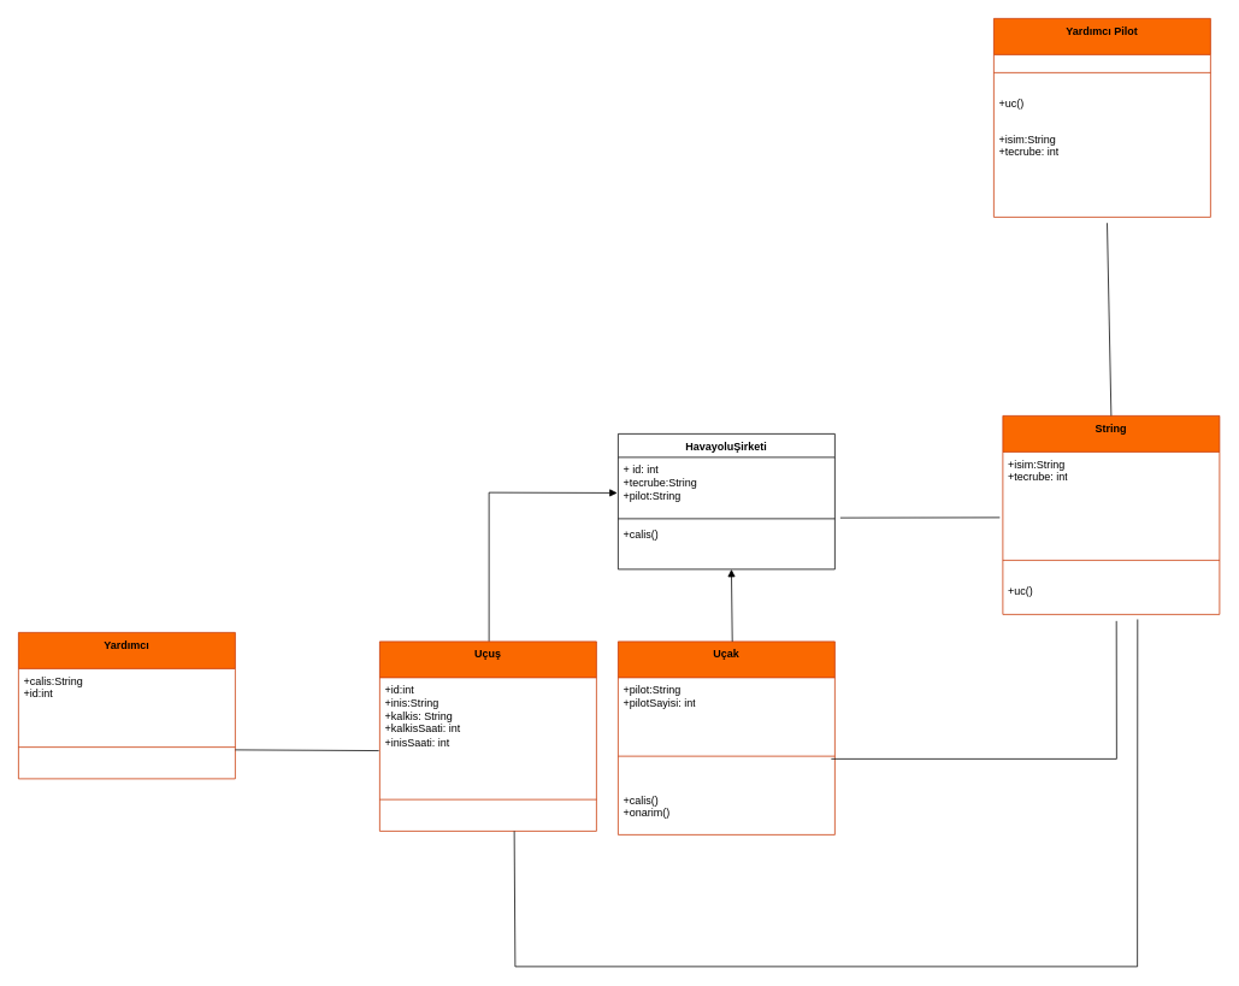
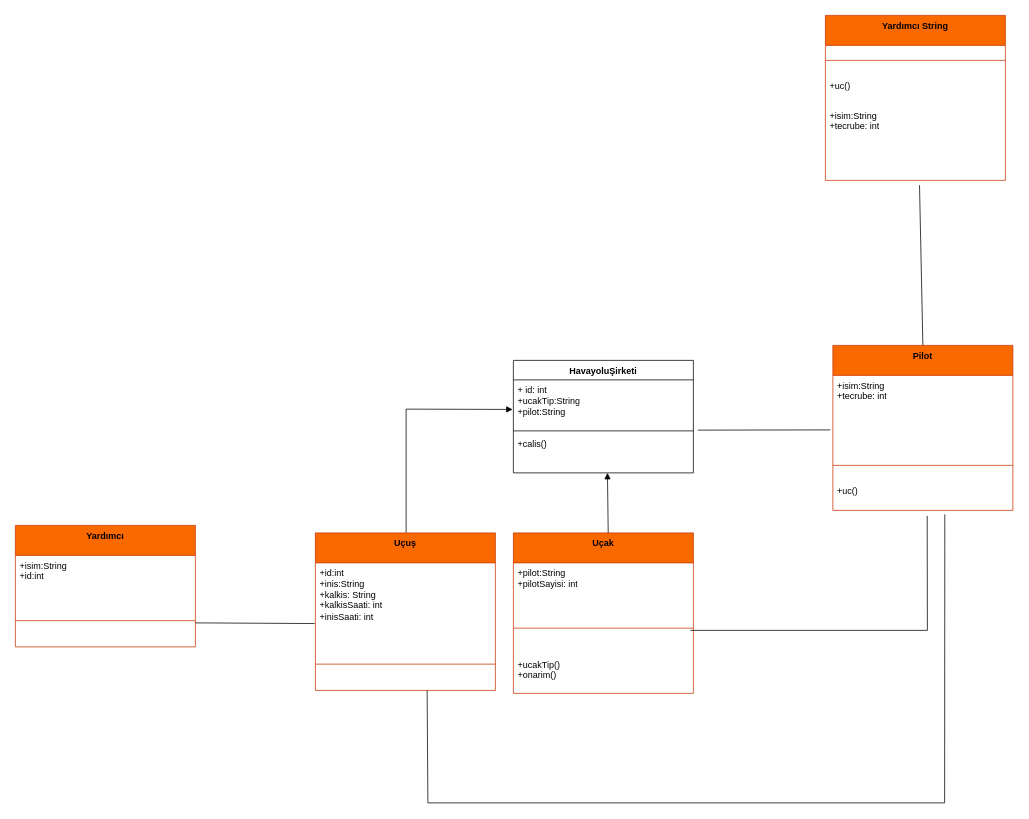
- <mxCell id="21" value="Yardımcı Pilot" style="swimlane;fontStyle=1;align=center;verticalAlign=top;childLayout=stackLayout;horizontal=1;startSize=40;horizontalStack=0;resizeParent=1;resizeParentMax=0;resizeLast=0;collapsible=1;marginBottom=0;whiteSpace=wrap;html=1;fillColor=#fa6800;strokeColor=#C73500;fontColor=#000000;" vertex="1" parent="1"><mxGeometry x="1100" y="20" width="240" height="220" as="geometry" /></mxCell>
+ <mxCell id="21" value="Yardımcı String" style="swimlane;fontStyle=1;align=center;verticalAlign=top;childLayout=stackLayout;horizontal=1;startSize=40;horizontalStack=0;resizeParent=1;resizeParentMax=0;resizeLast=0;collapsible=1;marginBottom=0;whiteSpace=wrap;html=1;fillColor=#fa6800;strokeColor=#C73500;fontColor=#000000;" vertex="1" parent="1"><mxGeometry x="1100" y="20" width="240" height="220" as="geometry" /></mxCell>
- <mxCell id="17" value="String" style="swimlane;fontStyle=1;align=center;verticalAlign=top;childLayout=stackLayout;horizontal=1;startSize=40;horizontalStack=0;resizeParent=1;resizeParentMax=0;resizeLast=0;collapsible=1;marginBottom=0;whiteSpace=wrap;html=1;fillColor=#fa6800;strokeColor=#C73500;fontColor=#000000;" vertex="1" parent="1"><mxGeometry x="1110" y="460" width="240" height="220" as="geometry" /></mxCell>
+ <mxCell id="17" value="Pilot" style="swimlane;fontStyle=1;align=center;verticalAlign=top;childLayout=stackLayout;horizontal=1;startSize=40;horizontalStack=0;resizeParent=1;resizeParentMax=0;resizeLast=0;collapsible=1;marginBottom=0;whiteSpace=wrap;html=1;fillColor=#fa6800;strokeColor=#C73500;fontColor=#000000;" vertex="1" parent="1"><mxGeometry x="1110" y="460" width="240" height="220" as="geometry" /></mxCell>
- <mxCell id="3" value="+ id: int&lt;br&gt;+tecrube:String&lt;br&gt;+pilot:String" style="text;strokeColor=none;fillColor=none;align=left;verticalAlign=top;spacingLeft=4;spacingRight=4;overflow=hidden;rotatable=0;points=[[0,0.5],[1,0.5]];portConstraint=eastwest;whiteSpace=wrap;html=1;" vertex="1" parent="2"><mxGeometry y="26" width="240" height="64" as="geometry" /></mxCell>
+ <mxCell id="3" value="+ id: int&lt;br&gt;+ucakTip:String&lt;br&gt;+pilot:String" style="text;strokeColor=none;fillColor=none;align=left;verticalAlign=top;spacingLeft=4;spacingRight=4;overflow=hidden;rotatable=0;points=[[0,0.5],[1,0.5]];portConstraint=eastwest;whiteSpace=wrap;html=1;" vertex="1" parent="2"><mxGeometry y="26" width="240" height="64" as="geometry" /></mxCell>
- <mxCell id="12" value="+calis:String&lt;br&gt;+id:int" style="text;strokeColor=none;fillColor=none;align=left;verticalAlign=top;spacingLeft=4;spacingRight=4;overflow=hidden;rotatable=0;points=[[0,0.5],[1,0.5]];portConstraint=eastwest;whiteSpace=wrap;html=1;" vertex="1" parent="11"><mxGeometry y="40" width="240" height="52" as="geometry" /></mxCell>
+ <mxCell id="12" value="+isim:String&lt;br&gt;+id:int" style="text;strokeColor=none;fillColor=none;align=left;verticalAlign=top;spacingLeft=4;spacingRight=4;overflow=hidden;rotatable=0;points=[[0,0.5],[1,0.5]];portConstraint=eastwest;whiteSpace=wrap;html=1;" vertex="1" parent="11"><mxGeometry y="40" width="240" height="52" as="geometry" /></mxCell>
- <mxCell id="9" value="+calis()&lt;br&gt;+onarim()" style="text;strokeColor=none;fillColor=none;align=left;verticalAlign=top;spacingLeft=4;spacingRight=4;overflow=hidden;rotatable=0;points=[[0,0.5],[1,0.5]];portConstraint=eastwest;whiteSpace=wrap;html=1;" vertex="1" parent="6"><mxGeometry y="162" width="240" height="52" as="geometry" /></mxCell>
+ <mxCell id="9" value="+ucakTip()&lt;br&gt;+onarim()" style="text;strokeColor=none;fillColor=none;align=left;verticalAlign=top;spacingLeft=4;spacingRight=4;overflow=hidden;rotatable=0;points=[[0,0.5],[1,0.5]];portConstraint=eastwest;whiteSpace=wrap;html=1;" vertex="1" parent="6"><mxGeometry y="162" width="240" height="52" as="geometry" /></mxCell>
